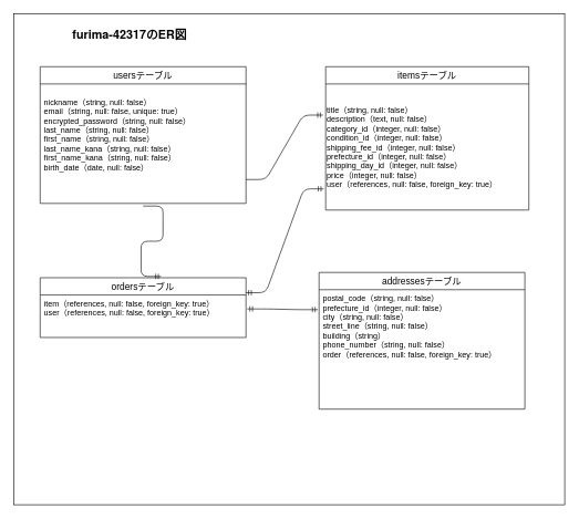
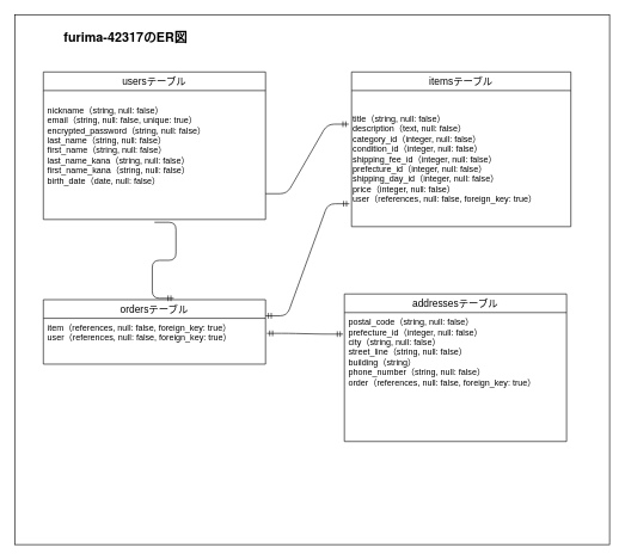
- <mxCell id="5" value="&lt;p style=&quot;margin: 0px; font-variant-numeric: normal; font-variant-east-asian: normal; font-variant-alternates: normal; font-size-adjust: none; font-kerning: auto; font-optical-sizing: auto; font-feature-settings: normal; font-variation-settings: normal; font-variant-position: normal; font-variant-emoji: normal; font-stretch: normal; line-height: normal; font-family: &amp;quot;Helvetica Neue&amp;quot;; color: rgb(0, 0, 0); text-align: start;&quot; class=&quot;p1&quot;&gt;&lt;font style=&quot;font-size: 18px;&quot;&gt;&lt;b style=&quot;background-color: light-dark(#ffffff, var(--ge-dark-color, #121212));&quot;&gt;furima-42317のER図&lt;/b&gt;&lt;/font&gt;&lt;/p&gt;" style="whiteSpace=wrap;html=1;align=center;strokeColor=none;" vertex="1" parent="1"><mxGeometry x="90" y="30" width="210" height="40" as="geometry" /></mxCell>
+ <mxCell id="5" value="&lt;p style=&quot;margin: 0px; font-variant-numeric: normal; font-variant-east-asian: normal; font-variant-alternates: normal; font-size-adjust: none; font-kerning: auto; font-optical-sizing: auto; font-feature-settings: normal; font-variation-settings: normal; font-variant-position: normal; font-variant-emoji: normal; font-stretch: normal; line-height: normal; font-family: &amp;quot;Helvetica Neue&amp;quot;; color: rgb(0, 0, 0); text-align: start;&quot; class=&quot;p1&quot;&gt;&lt;font style=&quot;font-size: 18px;&quot;&gt;&lt;b style=&quot;background-color: light-dark(#ffffff, var(--ge-dark-color, #121212));&quot;&gt;furima-42317のER図&lt;/b&gt;&lt;/font&gt;&lt;/p&gt;" style="whiteSpace=wrap;html=1;align=center;strokeColor=none;" vertex="1" parent="1"><mxGeometry x="70" y="30" width="210" height="40" as="geometry" /></mxCell>
